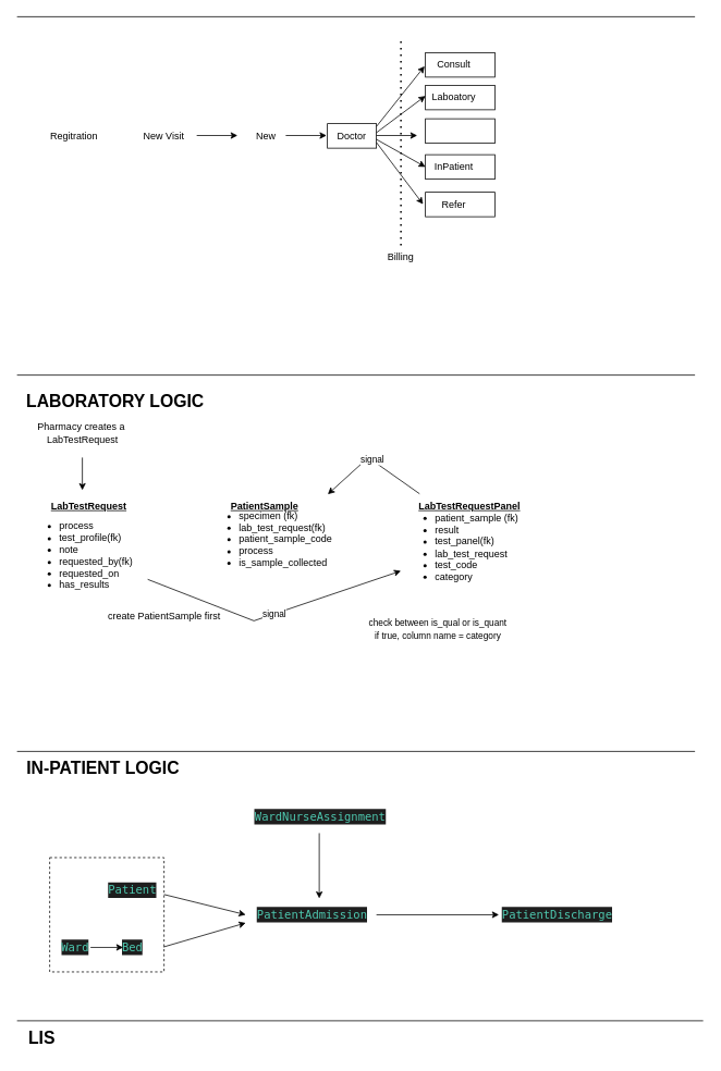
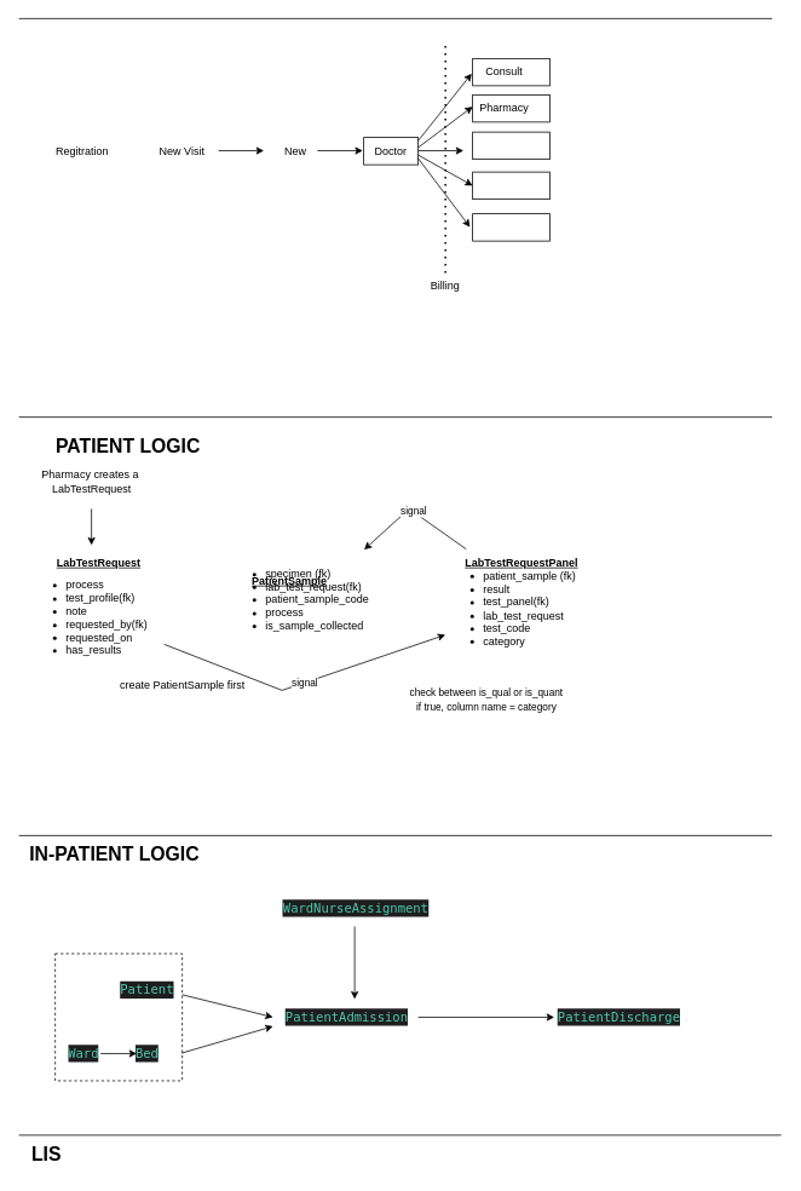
- <mxCell id="43" value="Laboatory" style="text;html=1;align=center;verticalAlign=middle;whiteSpace=wrap;rounded=0;" vertex="1" parent="1"><mxGeometry x="525" y="104" width="60" height="30" as="geometry" /></mxCell>
+ <mxCell id="43" value="Pharmacy" style="text;html=1;align=center;verticalAlign=middle;whiteSpace=wrap;rounded=0;" vertex="1" parent="1"><mxGeometry x="525" y="104" width="60" height="30" as="geometry" /></mxCell>
- <mxCell id="52" value="InPatient" style="text;html=1;align=center;verticalAlign=middle;whiteSpace=wrap;rounded=0;" vertex="1" parent="1"><mxGeometry x="525" y="189" width="60" height="30" as="geometry" /></mxCell>
- <mxCell id="54" value="Refer" style="text;html=1;align=center;verticalAlign=middle;whiteSpace=wrap;rounded=0;" vertex="1" parent="1"><mxGeometry x="525" y="235" width="60" height="30" as="geometry" /></mxCell>
- <mxCell id="35" value="&lt;b&gt;&lt;font style=&quot;font-size: 21px;&quot;&gt;LABORATORY LOGIC&lt;/font&gt;&lt;/b&gt;" style="text;html=1;align=center;verticalAlign=middle;resizable=0;points=[];autosize=1;strokeColor=none;fillColor=none;" vertex="1" parent="1"><mxGeometry y="470" width="240" height="40" as="geometry" x="20" /></mxCell>
+ <mxCell id="35" value="&lt;b&gt;&lt;font style=&quot;font-size: 21px;&quot;&gt;PATIENT LOGIC&lt;/font&gt;&lt;/b&gt;" style="text;html=1;align=center;verticalAlign=middle;resizable=0;points=[];autosize=1;strokeColor=none;fillColor=none;" vertex="1" parent="1"><mxGeometry y="470" width="240" height="40" as="geometry" x="20" /></mxCell>
- <mxCell id="9" value="&lt;b&gt;&lt;font size=&quot;1&quot; style=&quot;&quot;&gt;&lt;u style=&quot;font-size: 12px;&quot;&gt;PatientSample&lt;/u&gt;&lt;/font&gt;&lt;/b&gt;" style="text;html=1;align=left;verticalAlign=middle;resizable=0;points=[];autosize=1;strokeColor=none;fillColor=none;" parent="1" vertex="1"><mxGeometry x="280" y="605" width="110" height="30" as="geometry" /></mxCell>
+ <mxCell id="9" value="&lt;b&gt;&lt;font size=&quot;1&quot; style=&quot;&quot;&gt;&lt;u style=&quot;font-size: 12px;&quot;&gt;PatientSample&lt;/u&gt;&lt;/font&gt;&lt;/b&gt;" style="text;html=1;align=left;verticalAlign=middle;resizable=0;points=[];autosize=1;strokeColor=none;fillColor=none;" parent="1" vertex="1"><mxGeometry x="275" y="625" width="110" height="30" as="geometry" /></mxCell>
